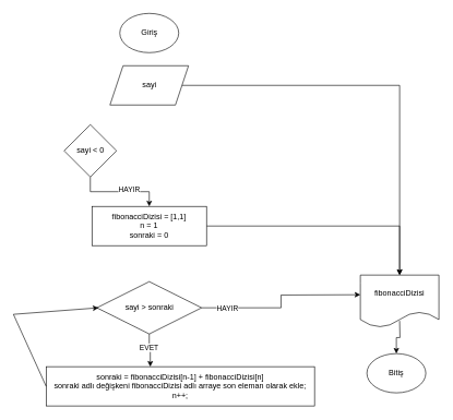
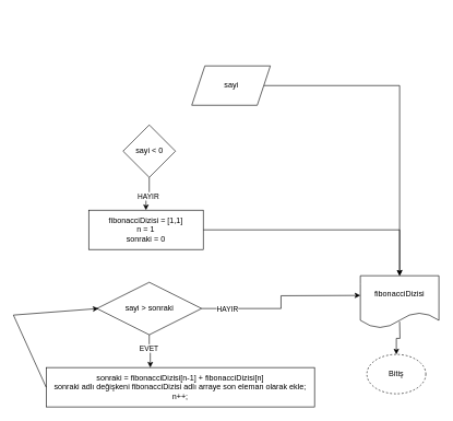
- <mxCell id="2" value="Giriş" style="ellipse;whiteSpace=wrap;html=1;" vertex="1" parent="1"><mxGeometry x="182.5" y="20" width="90" height="60" as="geometry" /></mxCell>
- <mxCell id="4" value="sayi" style="shape=parallelogram;perimeter=parallelogramPerimeter;whiteSpace=wrap;html=1;fixedSize=1;" vertex="1" parent="1"><mxGeometry x="167.5" y="100" width="120" height="60" as="geometry" /></mxCell>
+ <mxCell id="4" value="sayi" style="shape=parallelogram;perimeter=parallelogramPerimeter;whiteSpace=wrap;html=1;fixedSize=1;" vertex="1" parent="1"><mxGeometry x="292.5" y="100" width="120" height="60" as="geometry" /></mxCell>
- <mxCell id="19" value="sayi &amp;lt; 0" style="rhombus;whiteSpace=wrap;html=1;" vertex="1" parent="1"><mxGeometry x="97.5" y="190" width="80" height="80" as="geometry" /></mxCell>
+ <mxCell id="19" value="sayi &amp;lt; 0" style="rhombus;whiteSpace=wrap;html=1;" vertex="1" parent="1"><mxGeometry x="187.5" y="190" width="80" height="80" as="geometry" /></mxCell>
- <mxCell id="6" value="fibonacciDizisi = [1,1]&lt;br&gt;n = 1&lt;br&gt;sonraki = 0" style="rounded=0;whiteSpace=wrap;html=1;" vertex="1" parent="1"><mxGeometry x="140" y="315" width="175" height="60" as="geometry" /></mxCell>
+ <mxCell id="6" value="fibonacciDizisi = [1,1]&lt;br&gt;n = 1&lt;br&gt;sonraki = 0" style="rounded=0;whiteSpace=wrap;html=1;" vertex="1" parent="1"><mxGeometry x="135" y="320" width="175" height="60" as="geometry" /></mxCell>
- <mxCell id="16" value="Bitiş" style="ellipse;whiteSpace=wrap;html=1;" vertex="1" parent="1"><mxGeometry x="560" y="540" width="90" height="60" as="geometry" /></mxCell>
+ <mxCell id="16" value="Bitiş" style="ellipse;whiteSpace=wrap;html=1;dashed=1;" vertex="1" parent="1"><mxGeometry x="560" y="540" width="90" height="60" as="geometry" /></mxCell>
